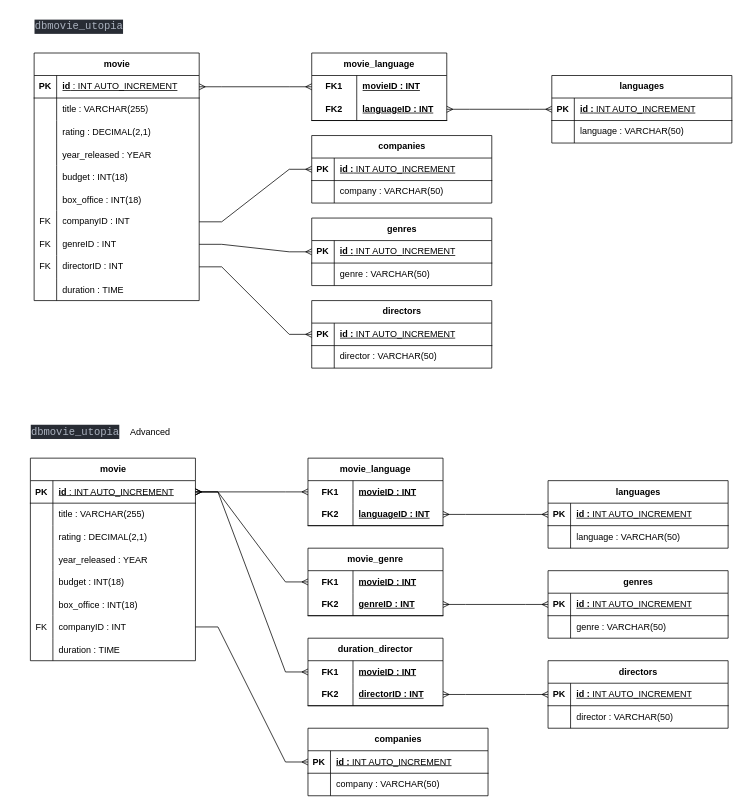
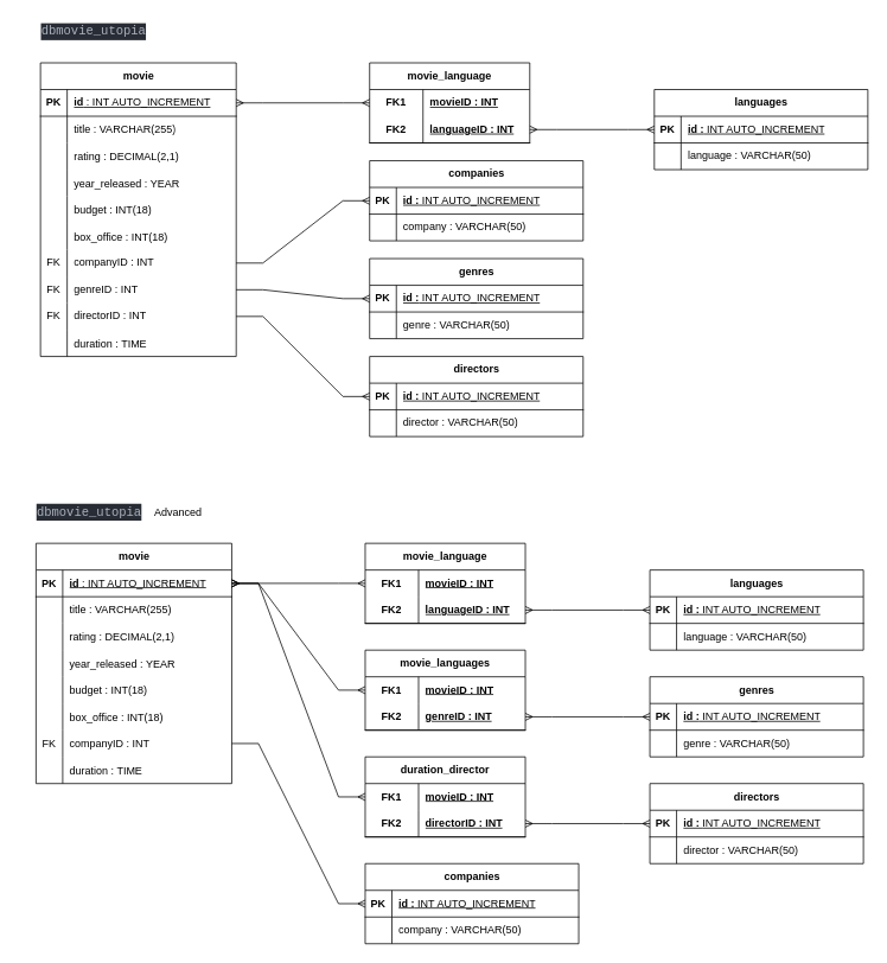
- <mxCell id="65" value="movie_genre" style="shape=table;startSize=30;container=1;collapsible=1;childLayout=tableLayout;fixedRows=1;rowLines=0;fontStyle=1;align=center;resizeLast=1;html=1;whiteSpace=wrap;" parent="1" vertex="1"><mxGeometry x="410" y="730" width="180" height="90" as="geometry" /></mxCell>
+ <mxCell id="65" value="movie_languages" style="shape=table;startSize=30;container=1;collapsible=1;childLayout=tableLayout;fixedRows=1;rowLines=0;fontStyle=1;align=center;resizeLast=1;html=1;whiteSpace=wrap;" parent="1" vertex="1"><mxGeometry x="410" y="730" width="180" height="90" as="geometry" /></mxCell>
